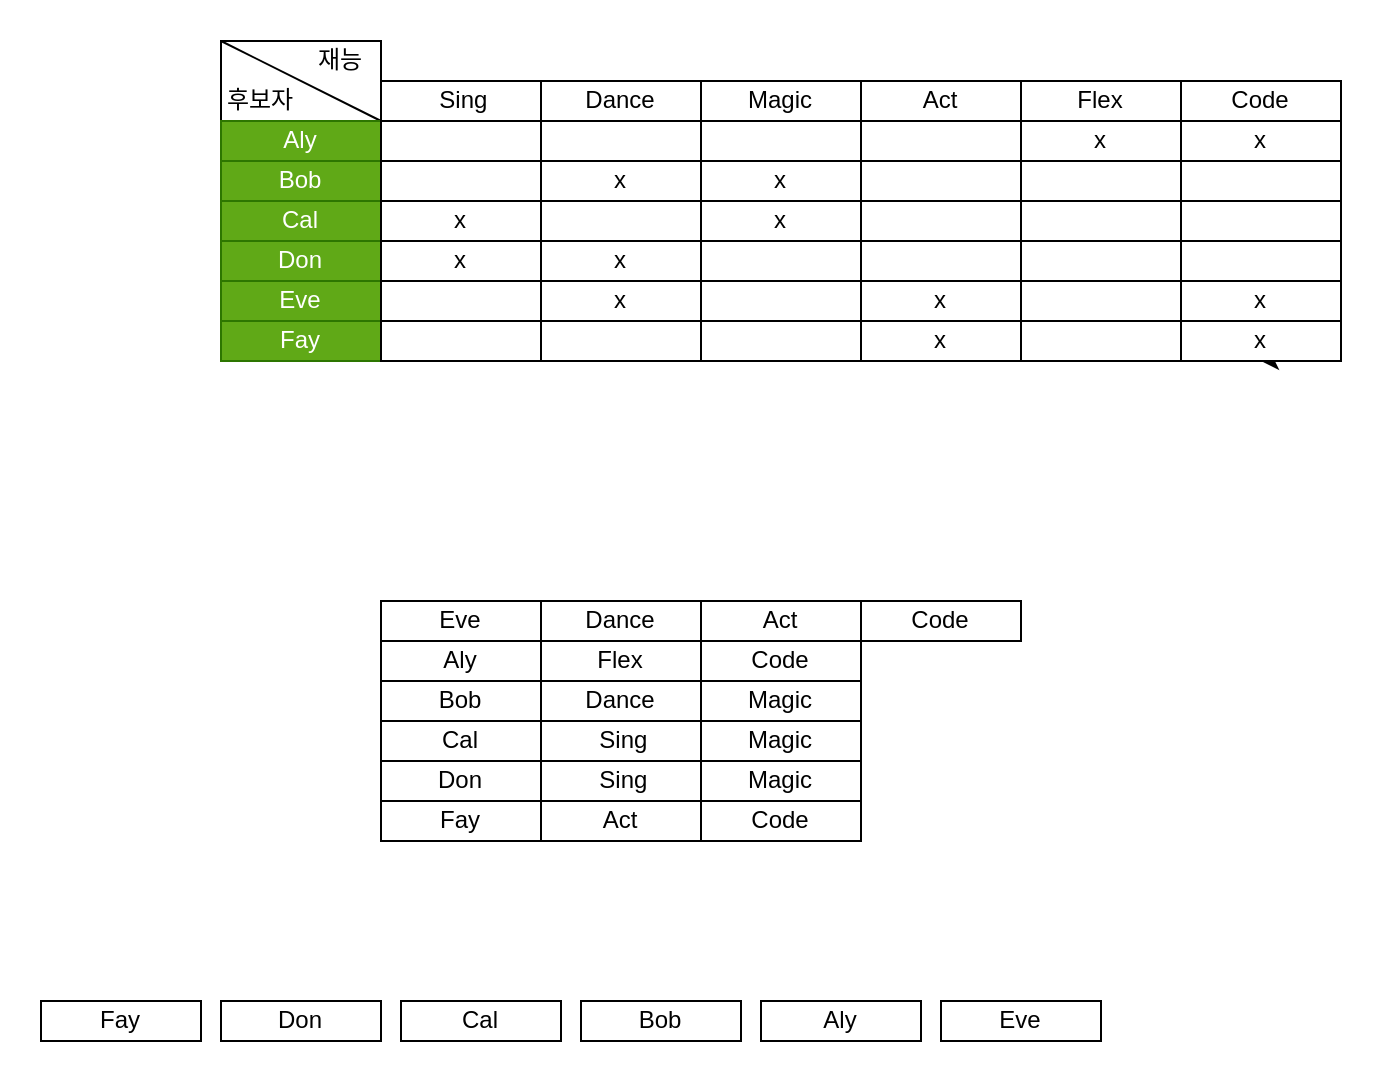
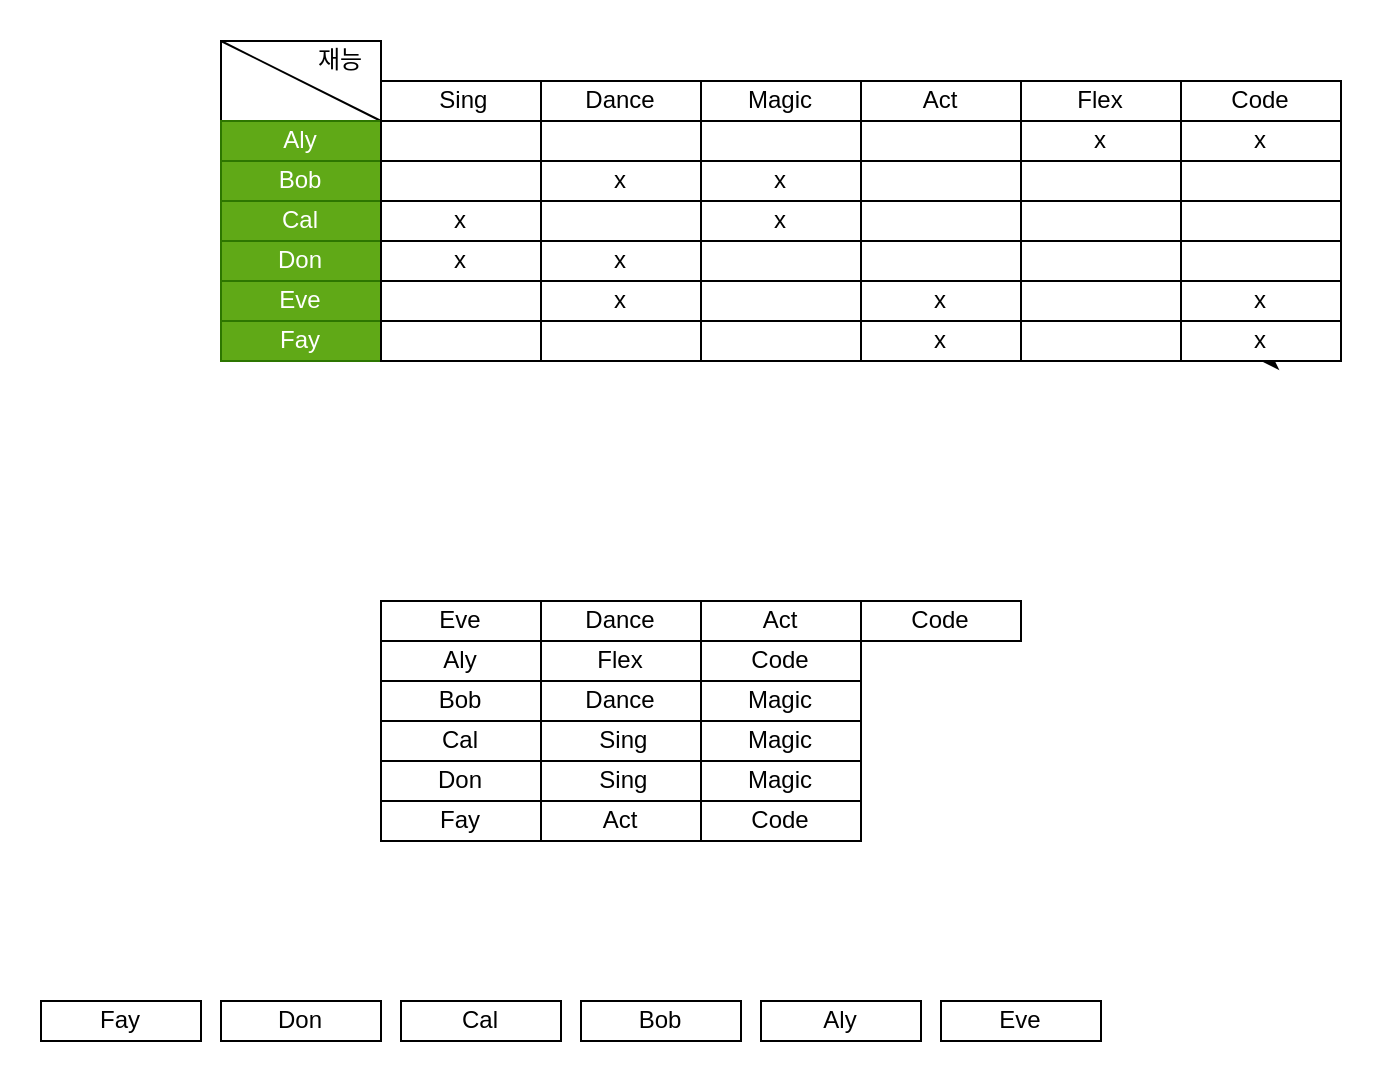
- <mxCell id="5" value="후보자" style="text;html=1;align=center;verticalAlign=middle;whiteSpace=wrap;rounded=0;" vertex="1" parent="1"><mxGeometry x="110" y="40" width="40" height="20" as="geometry" /></mxCell>
